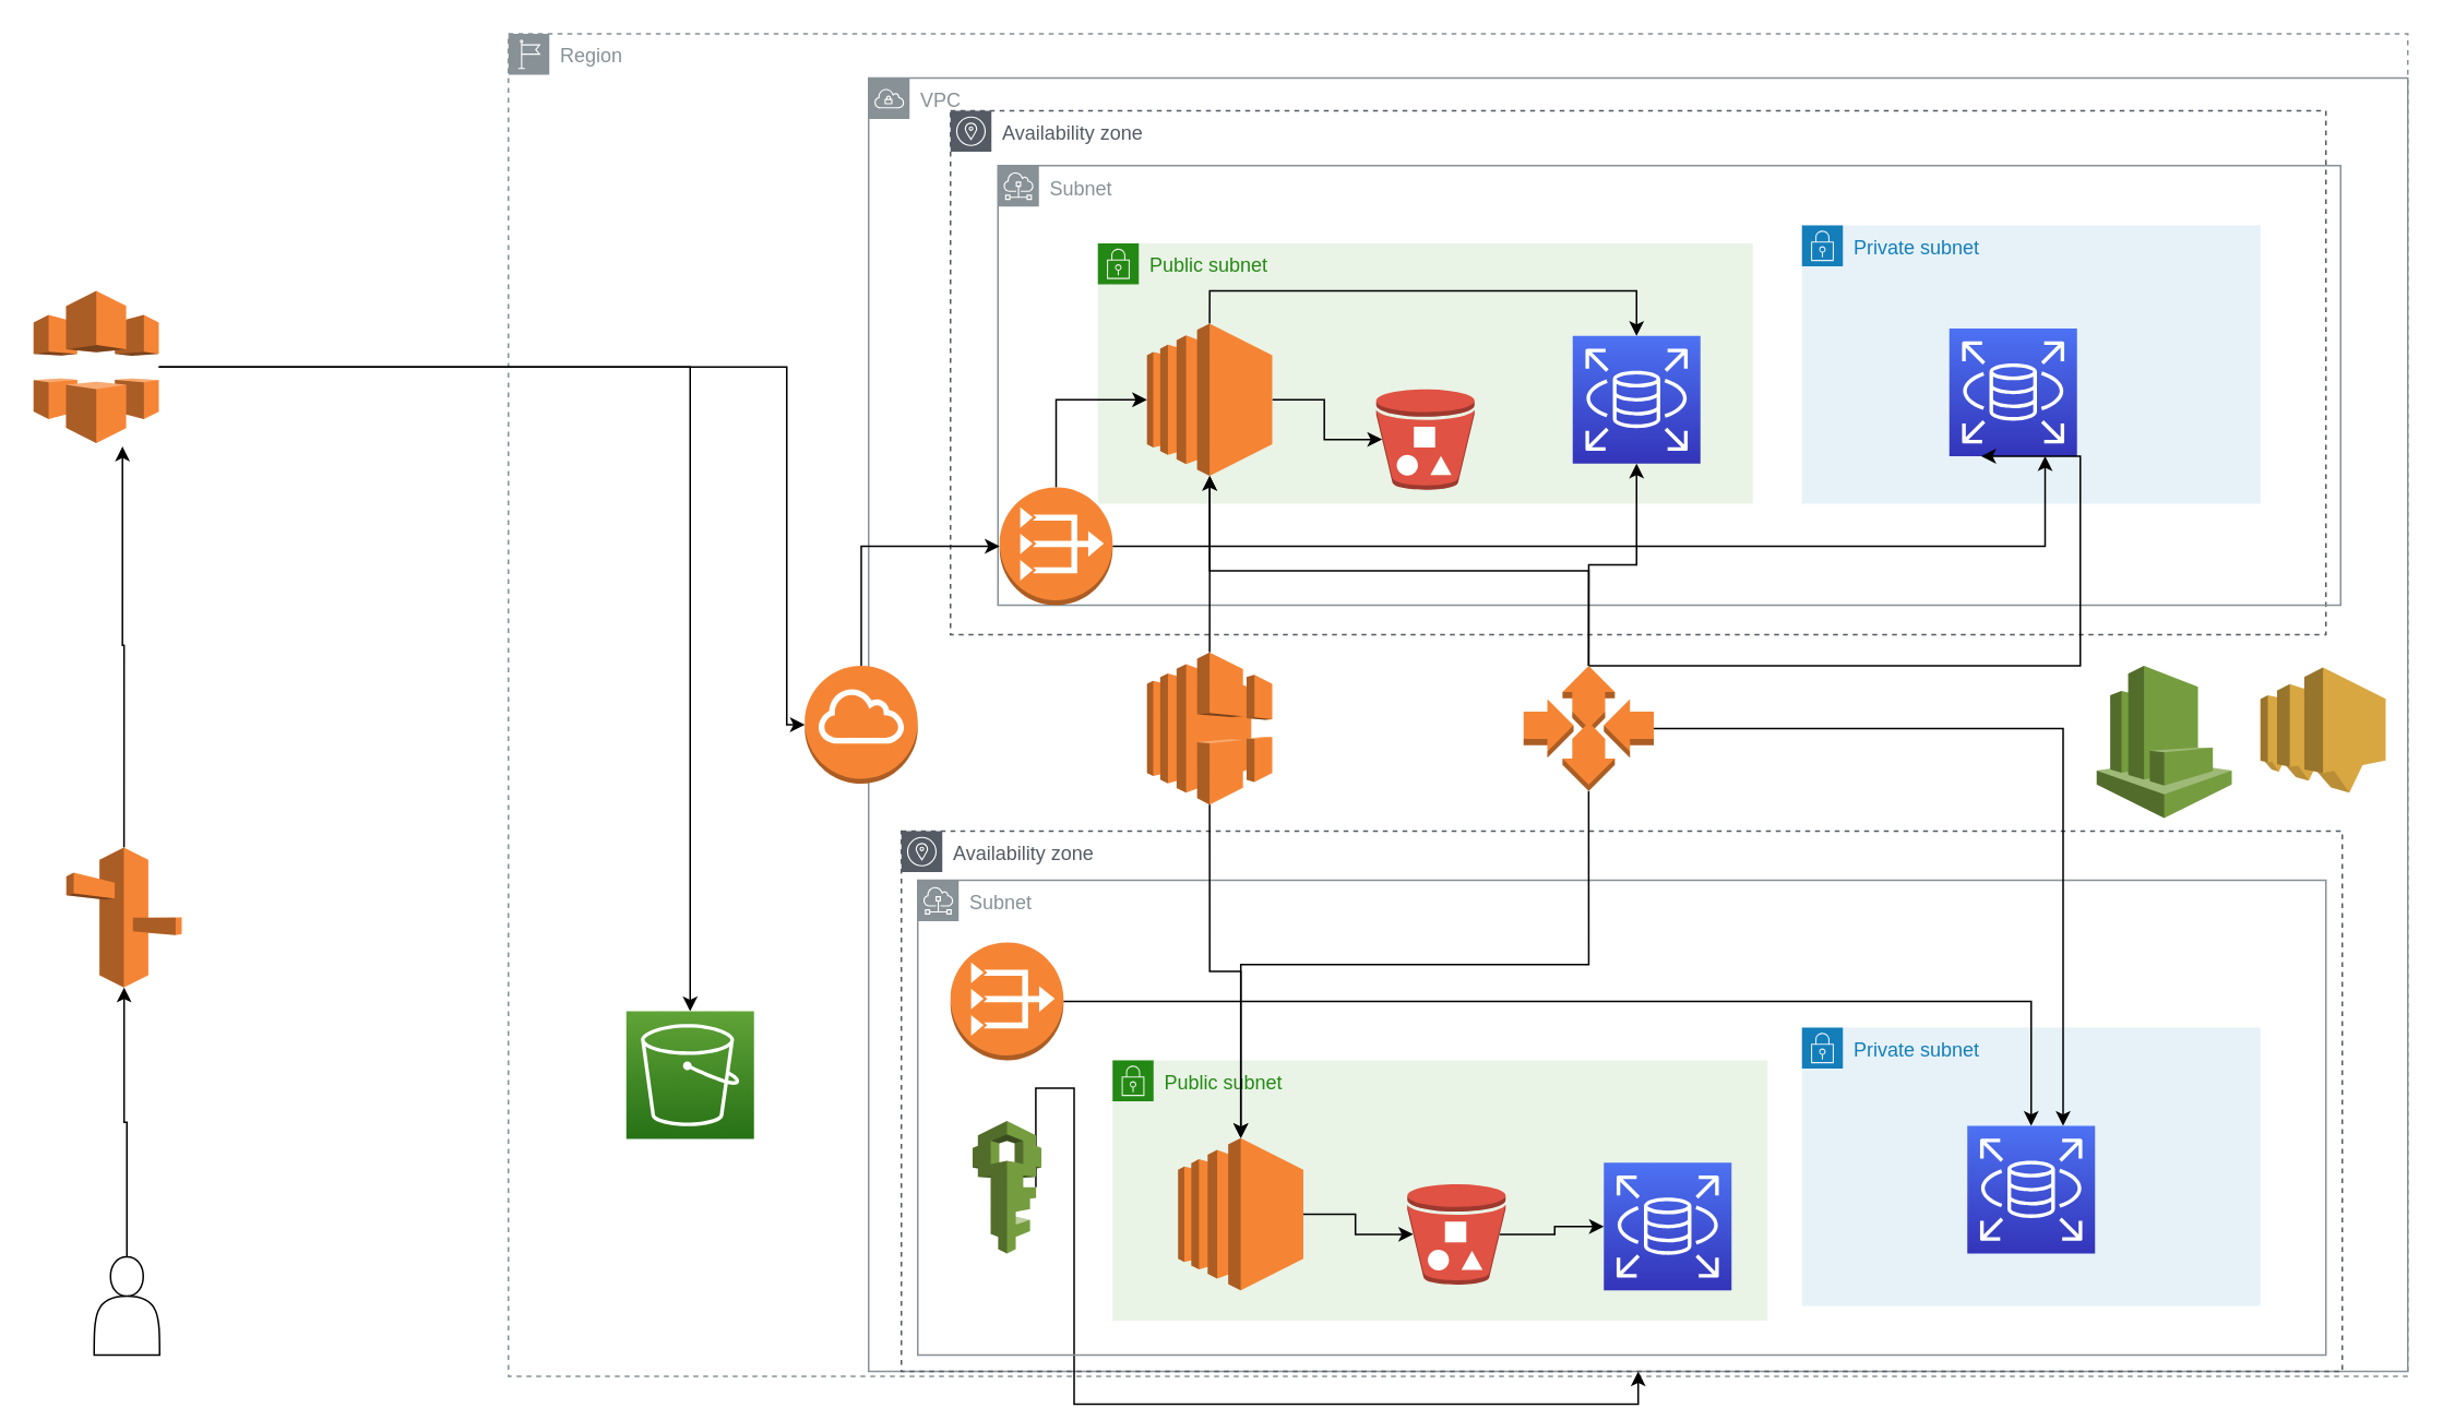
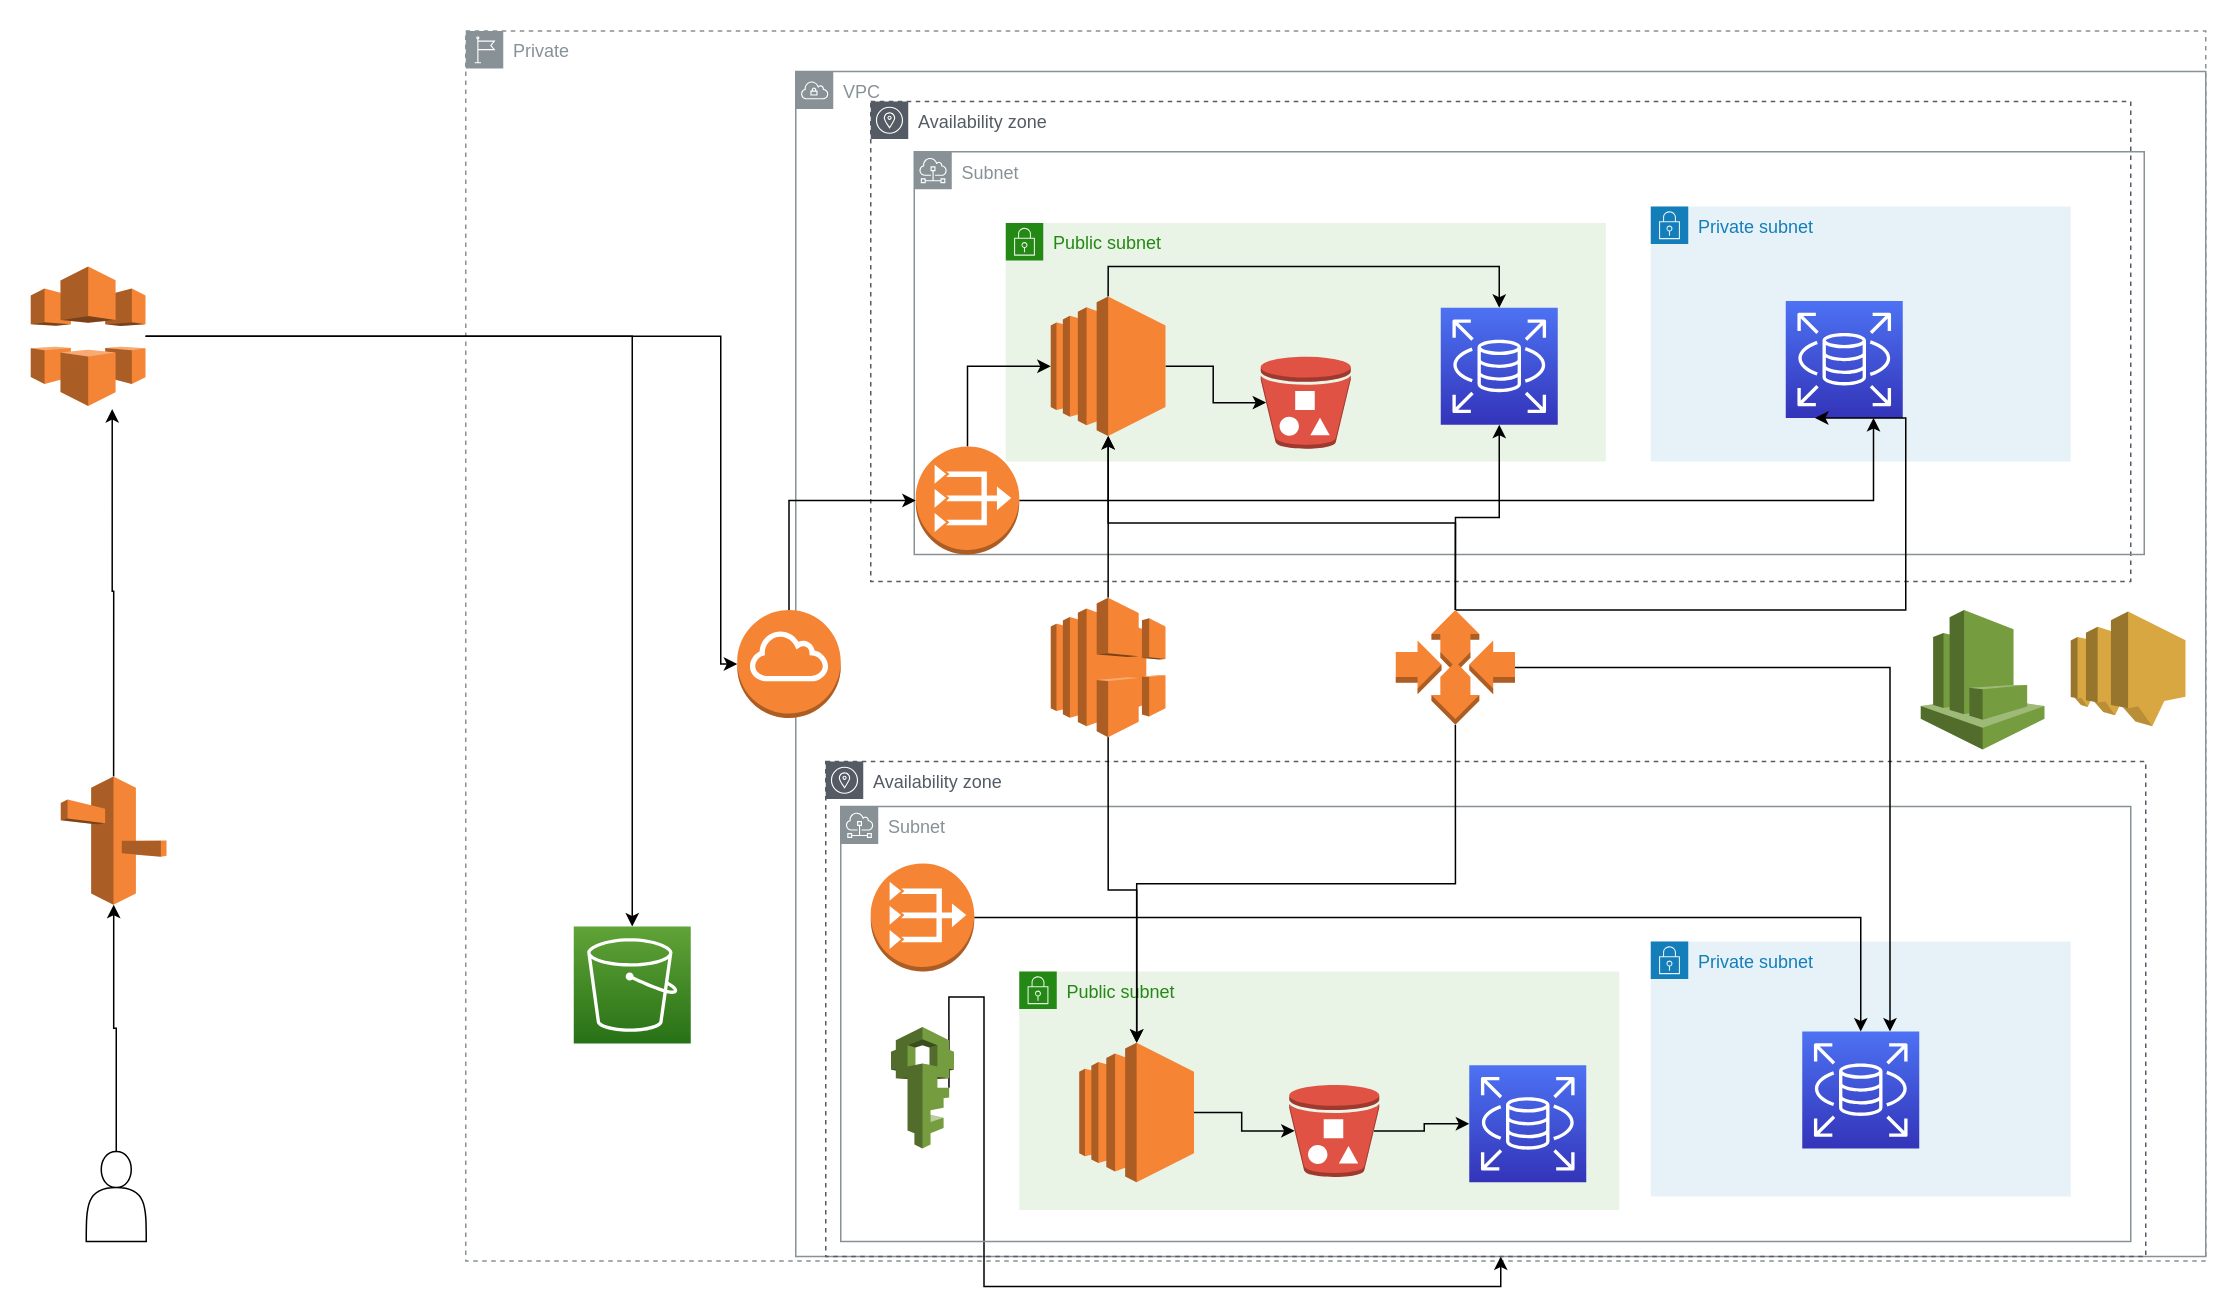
- <mxCell id="2" value="Region" style="sketch=0;outlineConnect=0;gradientColor=none;html=1;whiteSpace=wrap;fontSize=12;fontStyle=0;shape=mxgraph.aws4.group;grIcon=mxgraph.aws4.group_region;strokeColor=#879196;fillColor=none;verticalAlign=top;align=left;spacingLeft=30;fontColor=#879196;dashed=1;" vertex="1" parent="1"><mxGeometry y="20" width="1160" height="820" as="geometry" x="310" /></mxCell>
+ <mxCell id="2" value="Private" style="sketch=0;outlineConnect=0;gradientColor=none;html=1;whiteSpace=wrap;fontSize=12;fontStyle=0;shape=mxgraph.aws4.group;grIcon=mxgraph.aws4.group_region;strokeColor=#879196;fillColor=none;verticalAlign=top;align=left;spacingLeft=30;fontColor=#879196;dashed=1;" vertex="1" parent="1"><mxGeometry y="20" width="1160" height="820" as="geometry" x="310" /></mxCell>
